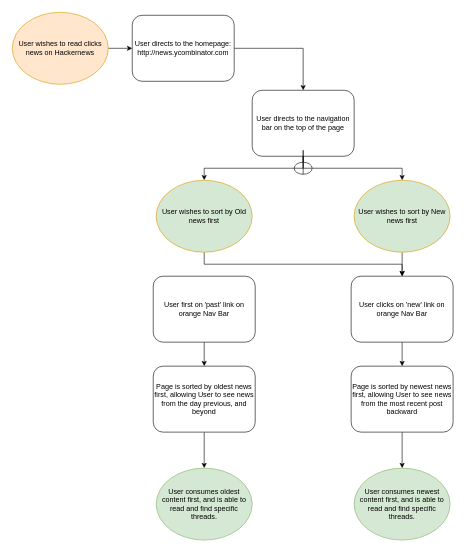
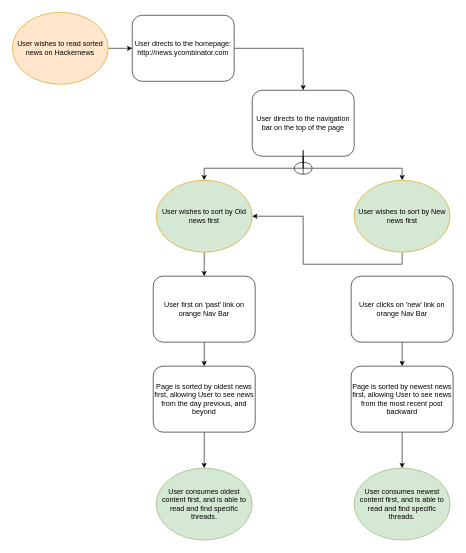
- <mxCell id="3" value="User wishes to read clicks news on Hackernews" style="ellipse;whiteSpace=wrap;html=1;fillColor=#ffe6cc;strokeColor=#d79b00;" parent="1" vertex="1"><mxGeometry x="20" y="20" width="160" height="120" as="geometry" /></mxCell>
+ <mxCell id="3" value="User wishes to read sorted news on Hackernews" style="ellipse;whiteSpace=wrap;html=1;fillColor=#ffe6cc;strokeColor=#d79b00;" parent="1" vertex="1"><mxGeometry x="20" y="20" width="160" height="120" as="geometry" /></mxCell>
- <mxCell id="11" style="edgeStyle=orthogonalEdgeStyle;rounded=0;orthogonalLoop=1;jettySize=auto;html=1;exitX=0.5;exitY=1;exitDx=0;exitDy=0;entryX=0.5;entryY=0;entryDx=0;entryDy=0;" parent="1" source="12" target="16" edge="1"><mxGeometry relative="1" as="geometry" /></mxCell>
+ <mxCell id="11" style="edgeStyle=orthogonalEdgeStyle;rounded=0;orthogonalLoop=1;jettySize=auto;html=1;exitX=0.5;exitY=1;exitDx=0;exitDy=0;" parent="1" source="12" target="10" edge="1"><mxGeometry relative="1" as="geometry" /></mxCell>
- <mxCell id="9" style="edgeStyle=orthogonalEdgeStyle;rounded=0;orthogonalLoop=1;jettySize=auto;html=1;exitX=0.5;exitY=1;exitDx=0;exitDy=0;" parent="1" source="10" target="16" edge="1"><mxGeometry relative="1" as="geometry" /></mxCell>
+ <mxCell id="9" style="edgeStyle=orthogonalEdgeStyle;rounded=0;orthogonalLoop=1;jettySize=auto;html=1;exitX=0.5;exitY=1;exitDx=0;exitDy=0;" parent="1" source="10" target="14" edge="1"><mxGeometry relative="1" as="geometry" /></mxCell>
